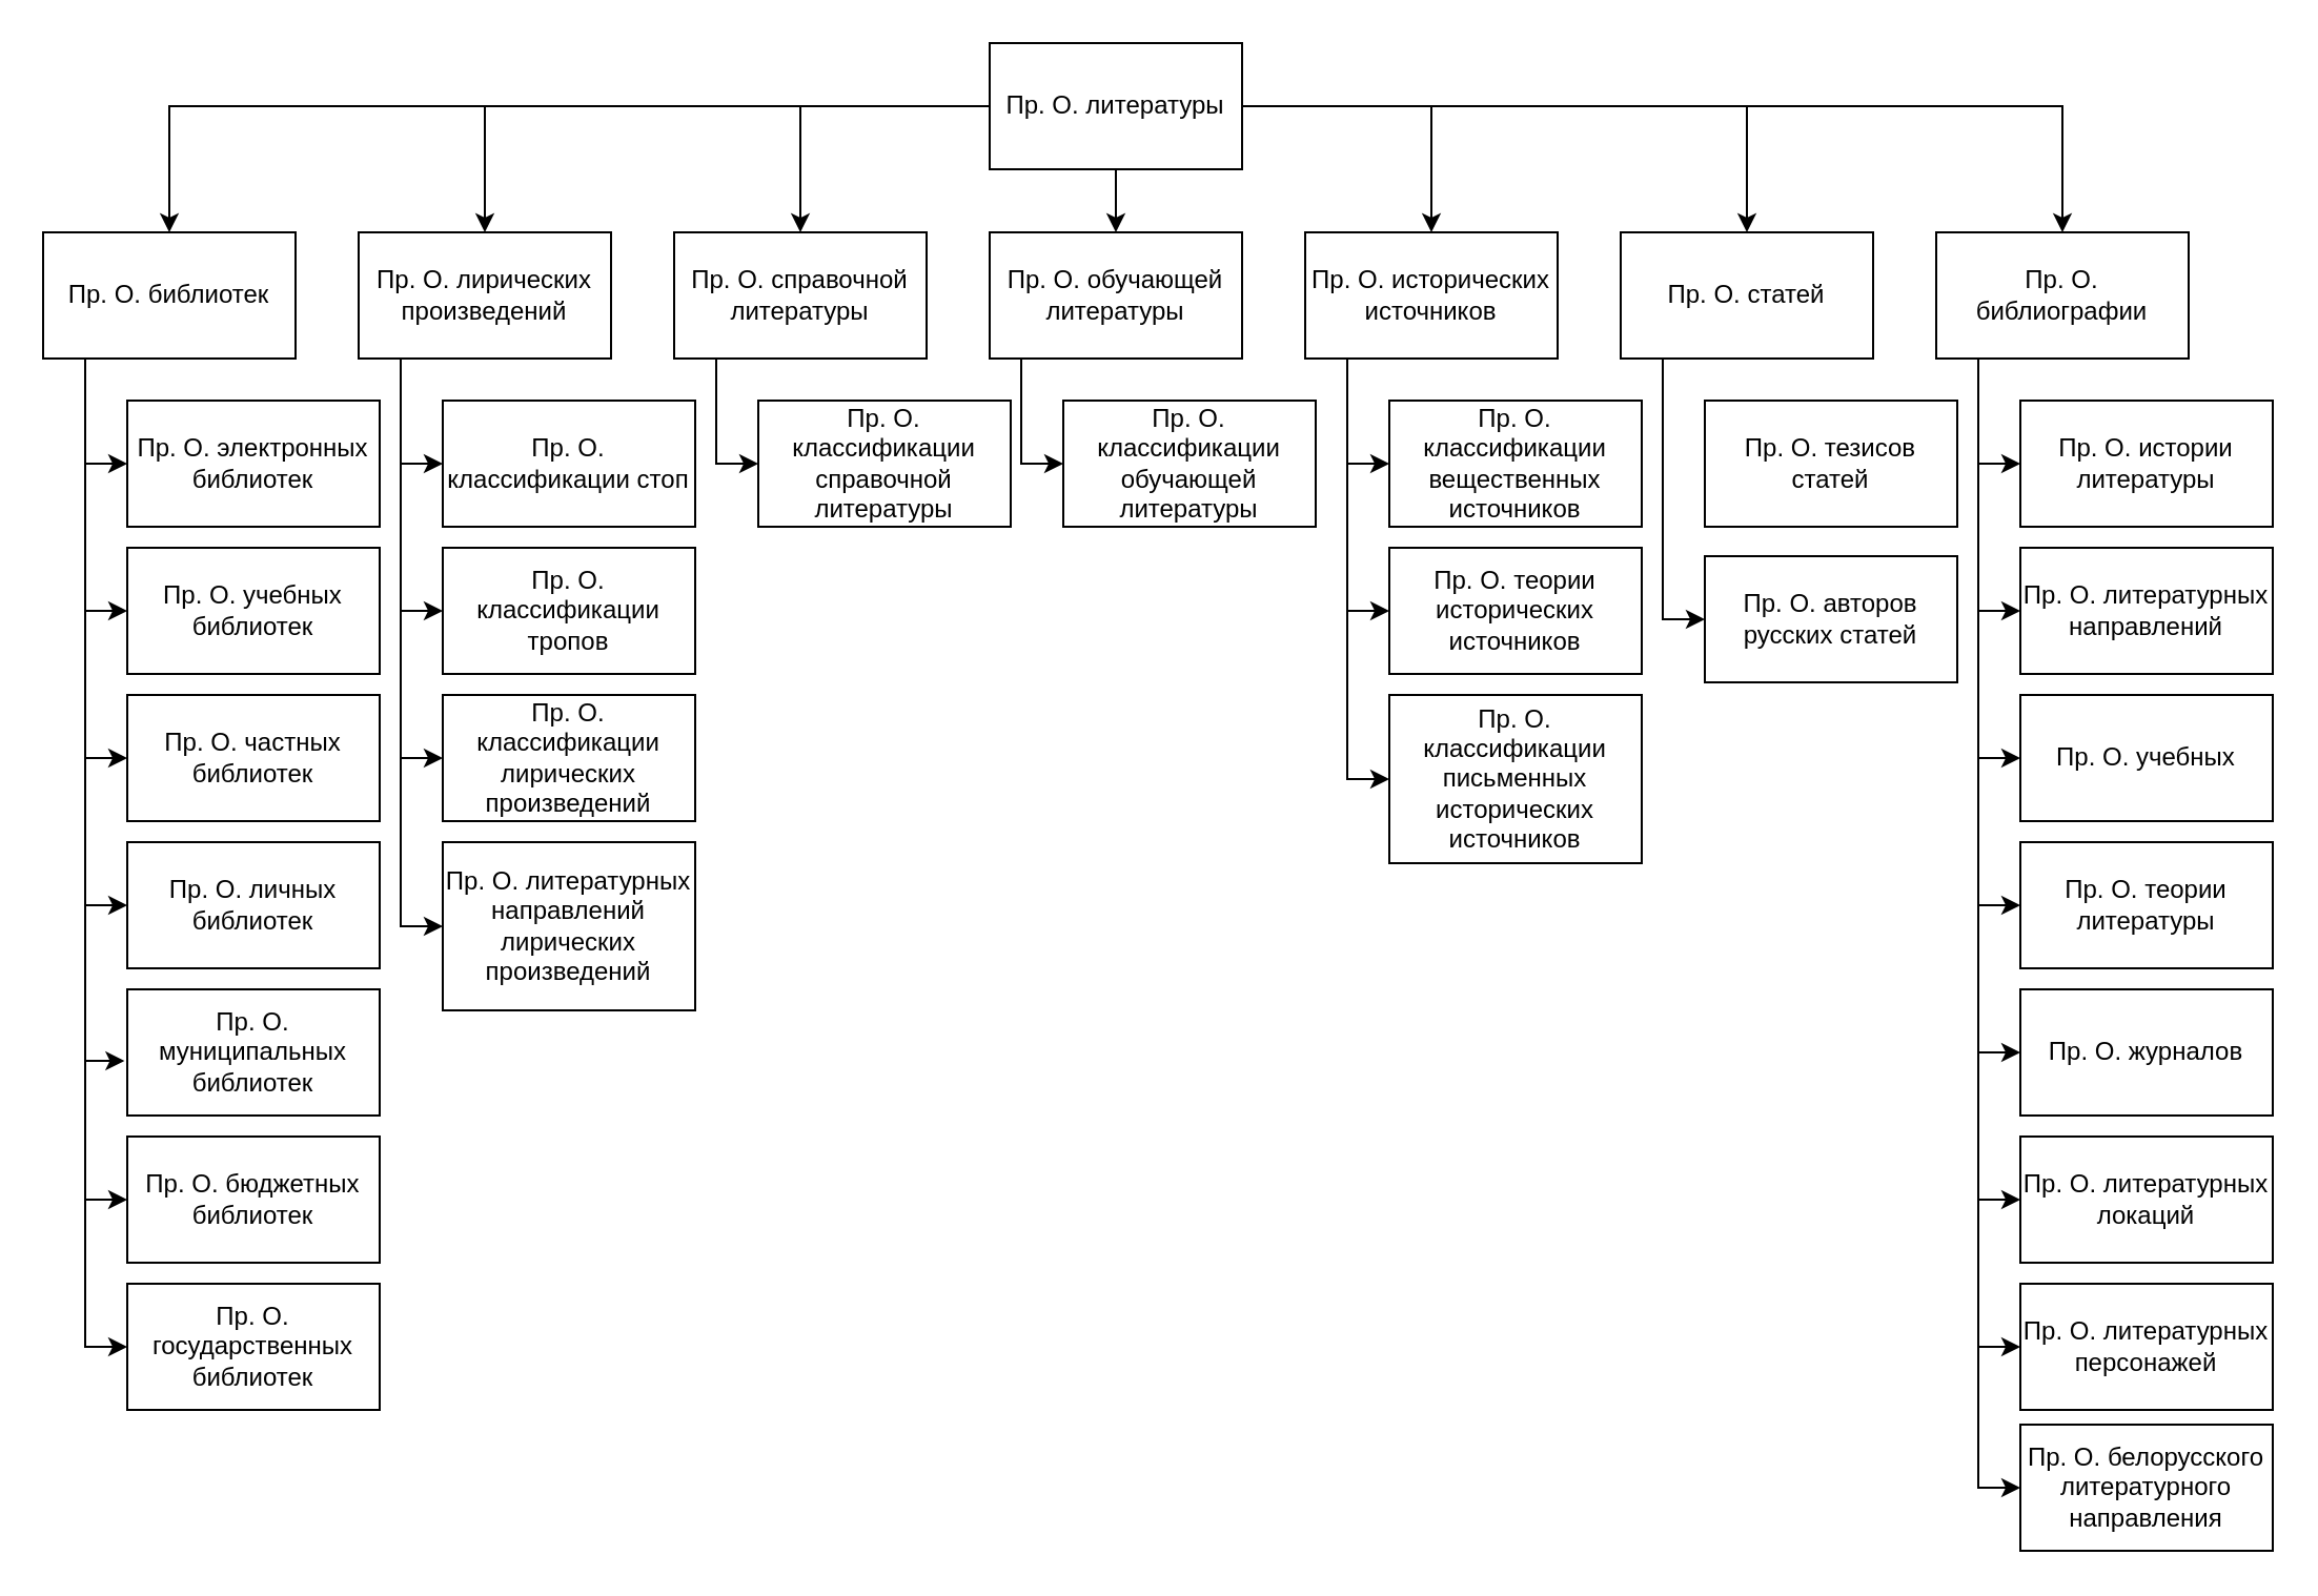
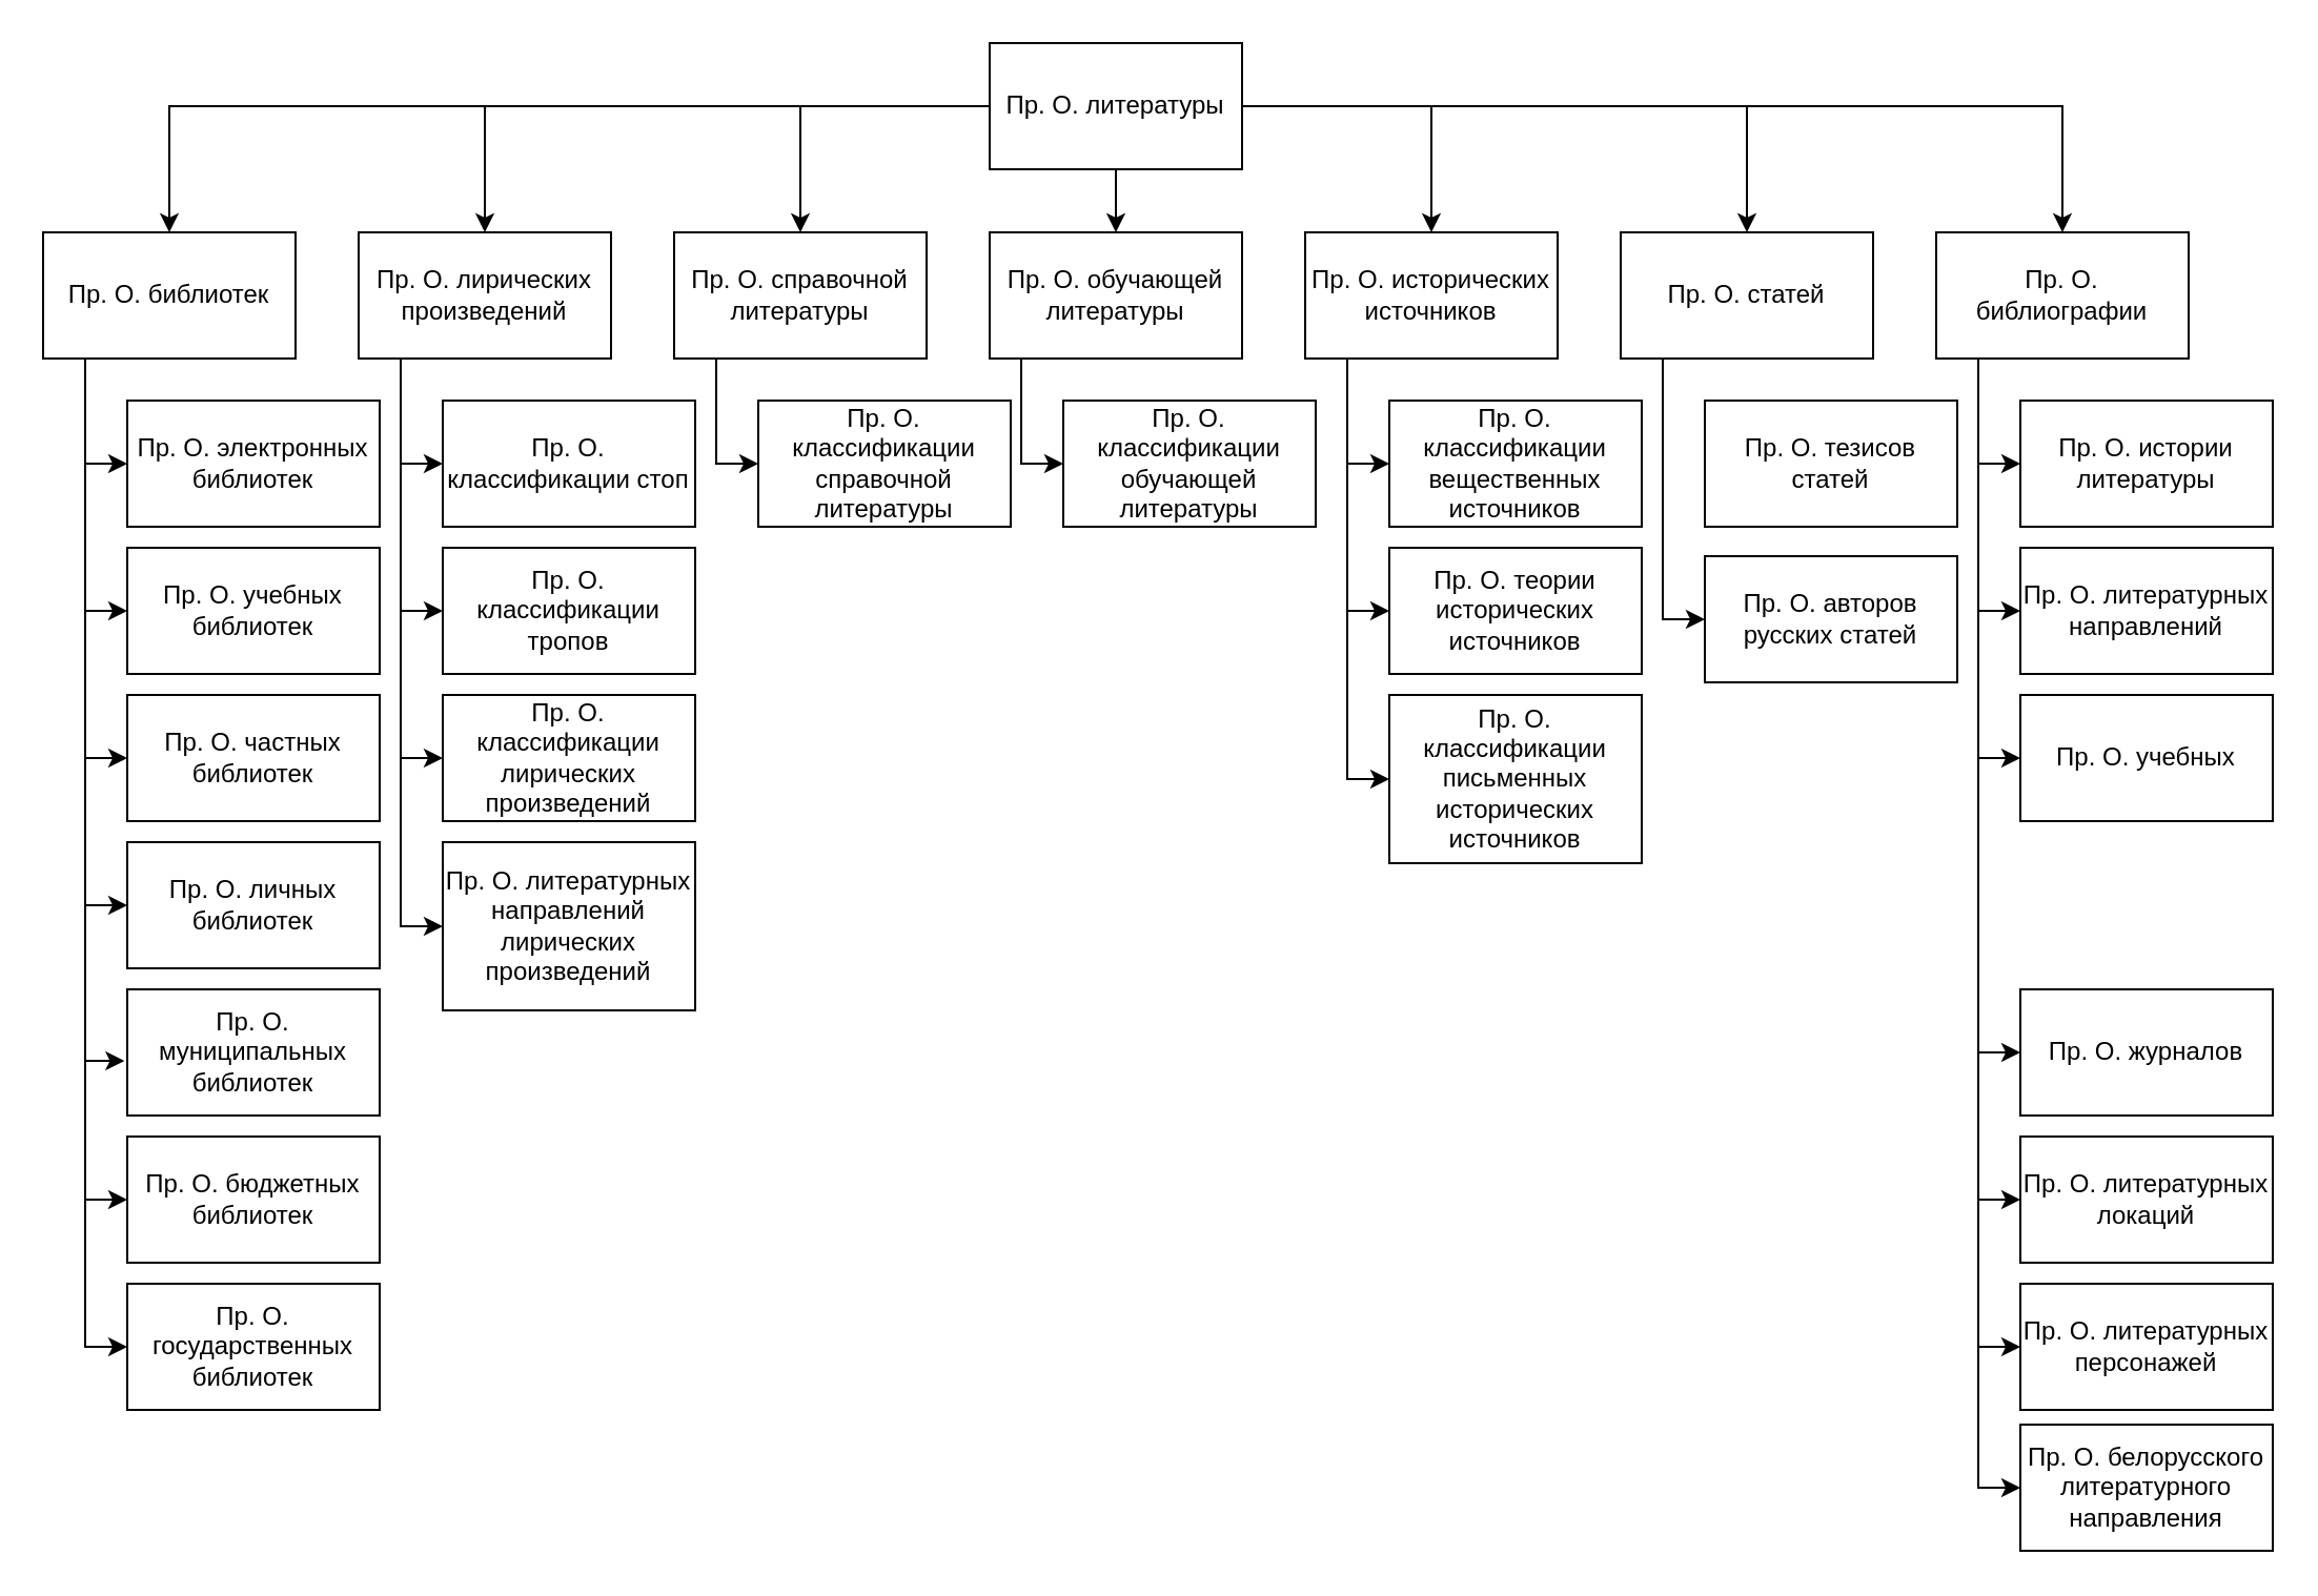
- <mxCell id="36" style="edgeStyle=orthogonalEdgeStyle;rounded=0;orthogonalLoop=1;jettySize=auto;html=1;entryX=0;entryY=0.5;entryDx=0;entryDy=0;" edge="1" parent="1" source="41" target="63"><mxGeometry relative="1" as="geometry"><Array as="points"><mxPoint x="940" y="430" /></Array></mxGeometry></mxCell>
- <mxCell id="63" value="Пр. О. теории литературы" style="rounded=0;whiteSpace=wrap;html=1;" vertex="1" parent="1"><mxGeometry x="960" y="400" width="120" height="60" as="geometry" /></mxCell>
